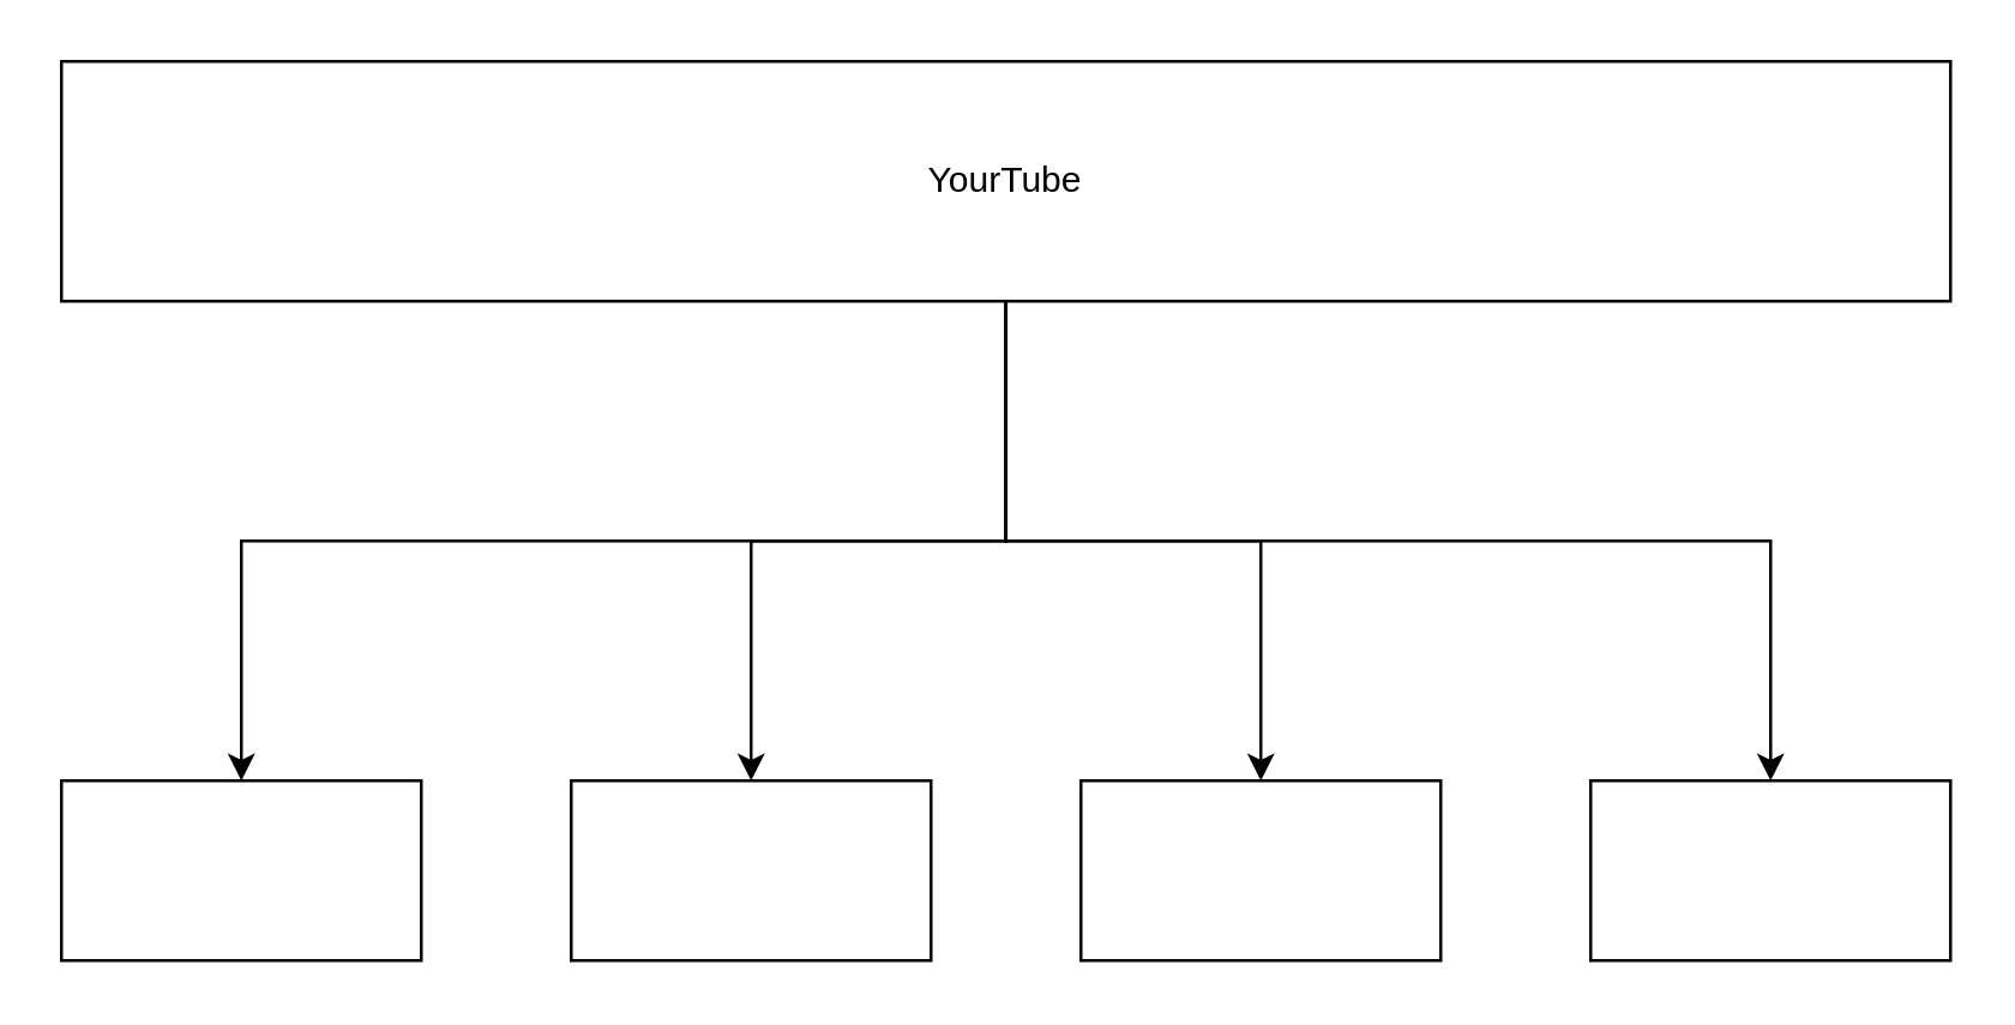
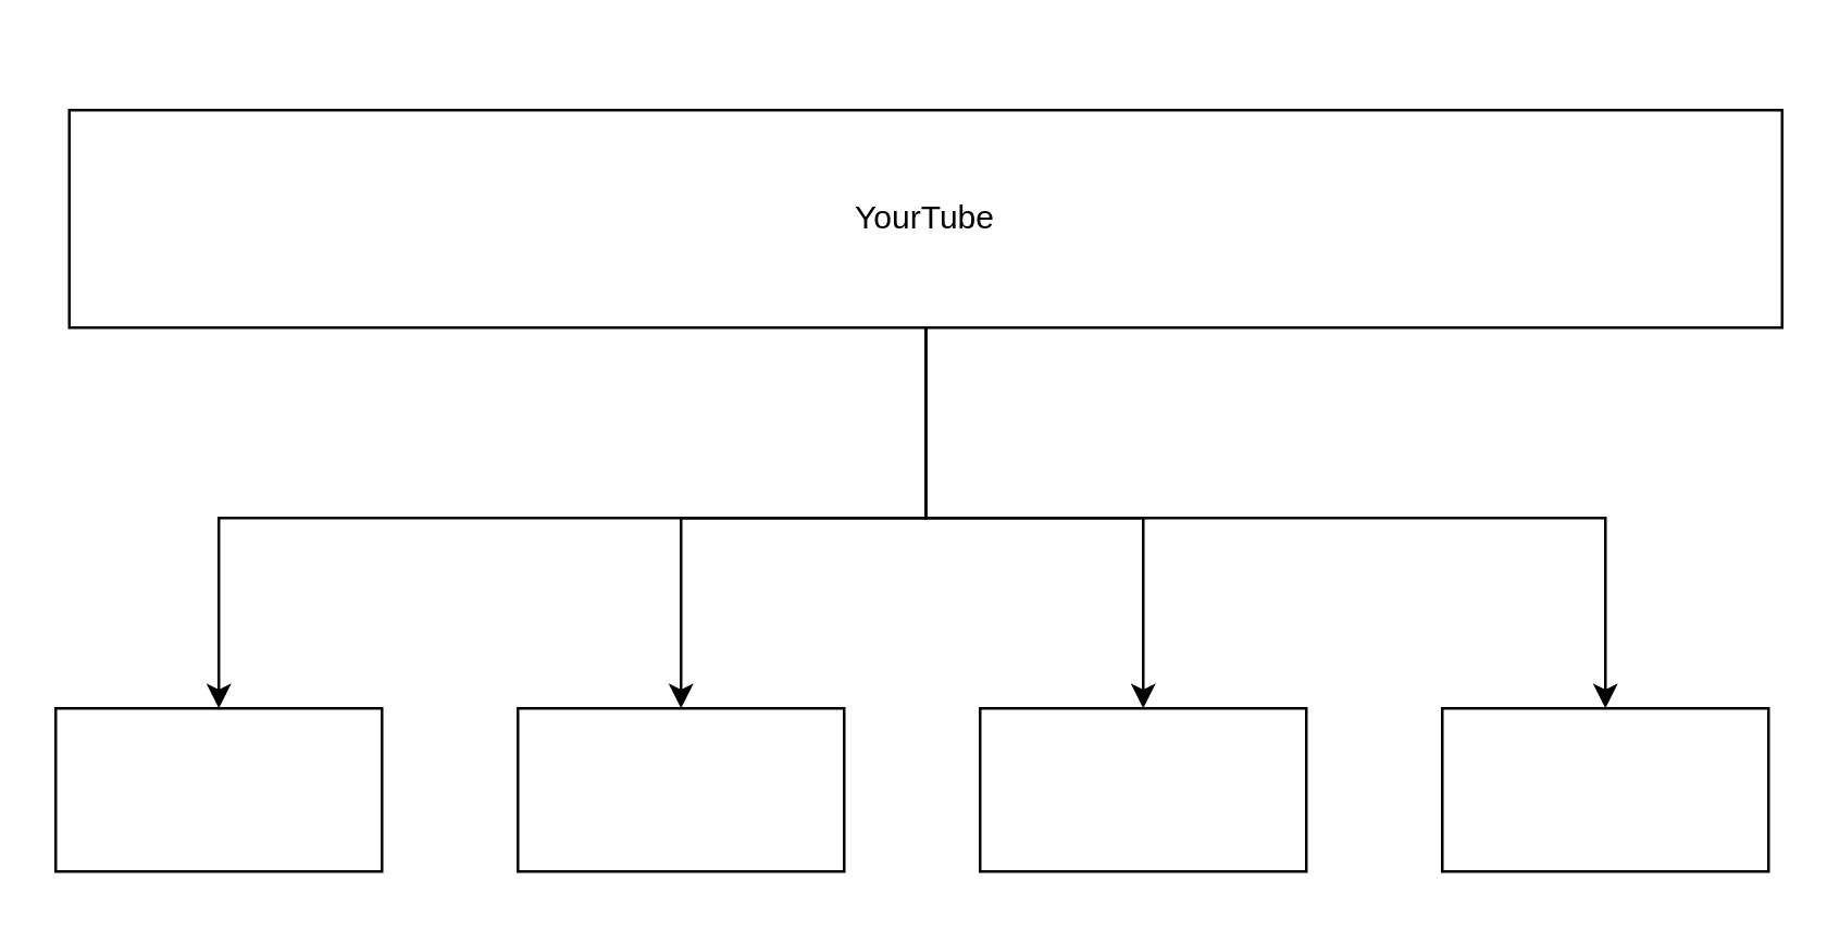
- <mxCell id="6" value="YourTube" style="rounded=0;whiteSpace=wrap;html=1;" vertex="1" parent="1"><mxGeometry y="20" width="630" height="80" as="geometry" x="20" /></mxCell>
+ <mxCell id="6" value="YourTube" style="rounded=0;whiteSpace=wrap;html=1;" vertex="1" parent="1"><mxGeometry x="25" y="40" width="630" height="80" as="geometry" /></mxCell>
